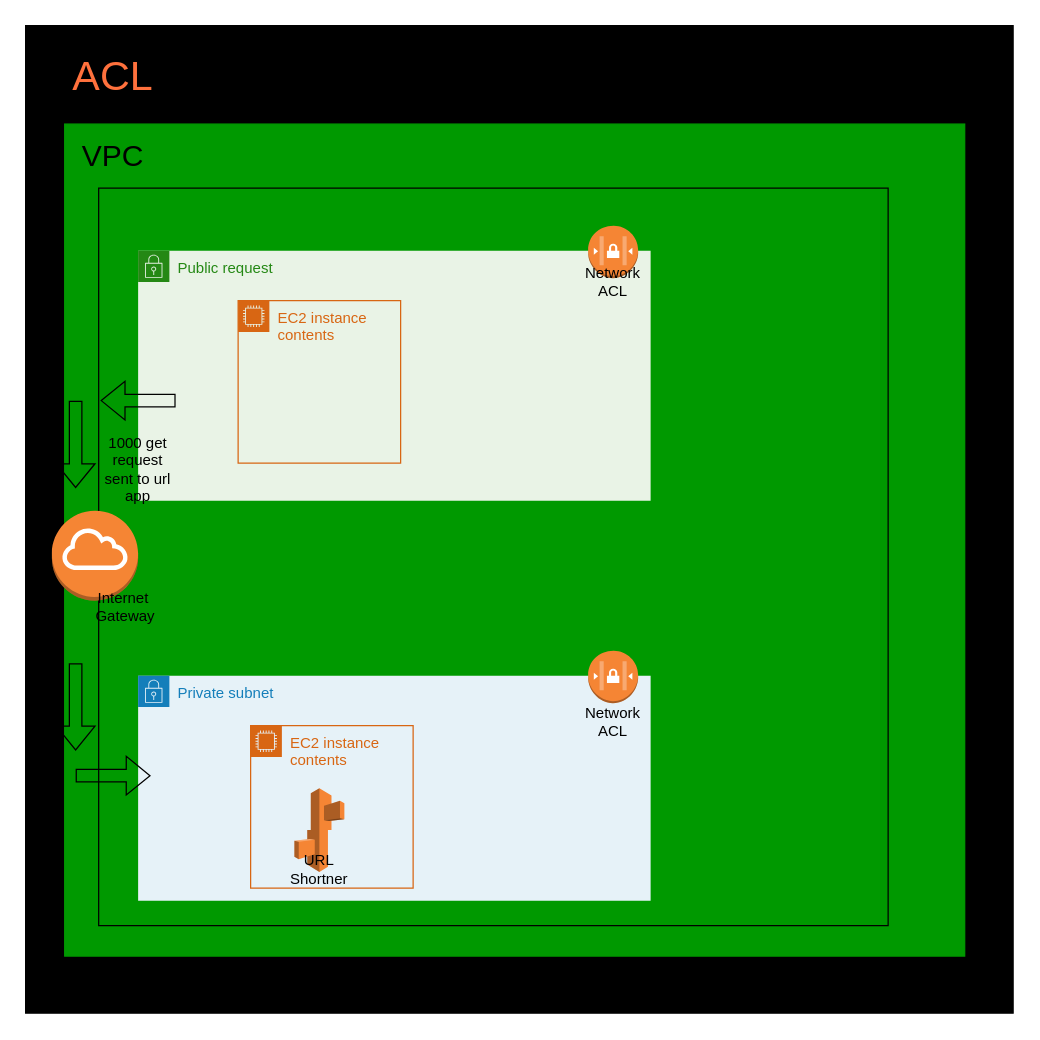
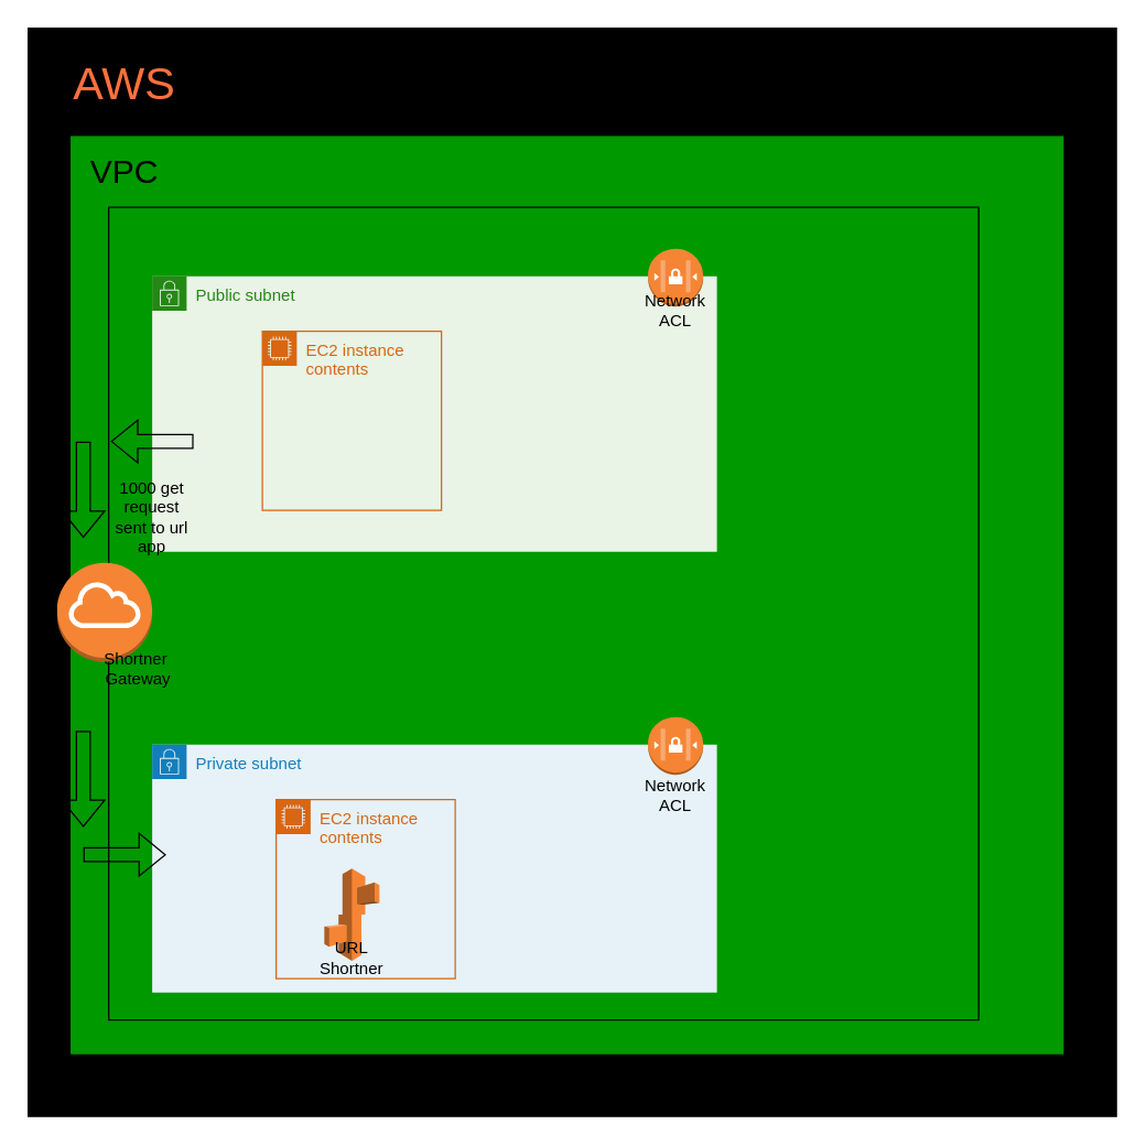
- <mxCell id="3" value="&lt;font style=&quot;font-size: 33px;&quot; color=&quot;#ff713d&quot;&gt;ACL&lt;/font&gt;" style="text;html=1;strokeColor=none;fillColor=none;align=center;verticalAlign=middle;whiteSpace=wrap;rounded=0;" vertex="1" parent="1"><mxGeometry x="40" y="40" width="100" height="40" as="geometry" /></mxCell>
+ <mxCell id="3" value="&lt;font style=&quot;font-size: 33px;&quot; color=&quot;#ff713d&quot;&gt;AWS&lt;/font&gt;" style="text;html=1;strokeColor=none;fillColor=none;align=center;verticalAlign=middle;whiteSpace=wrap;rounded=0;" vertex="1" parent="1"><mxGeometry x="40" y="40" width="100" height="40" as="geometry" /></mxCell>
- <mxCell id="10" value="Public request" style="points=[[0,0],[0.25,0],[0.5,0],[0.75,0],[1,0],[1,0.25],[1,0.5],[1,0.75],[1,1],[0.75,1],[0.5,1],[0.25,1],[0,1],[0,0.75],[0,0.5],[0,0.25]];outlineConnect=0;gradientColor=none;html=1;whiteSpace=wrap;fontSize=12;fontStyle=0;container=1;pointerEvents=0;collapsible=0;recursiveResize=0;shape=mxgraph.aws4.group;grIcon=mxgraph.aws4.group_security_group;grStroke=0;strokeColor=#248814;fillColor=#E9F3E6;verticalAlign=top;align=left;spacingLeft=30;fontColor=#248814;dashed=0;" vertex="1" parent="1"><mxGeometry x="110" y="200" width="410" height="200" as="geometry" /></mxCell>
+ <mxCell id="10" value="Public subnet" style="points=[[0,0],[0.25,0],[0.5,0],[0.75,0],[1,0],[1,0.25],[1,0.5],[1,0.75],[1,1],[0.75,1],[0.5,1],[0.25,1],[0,1],[0,0.75],[0,0.5],[0,0.25]];outlineConnect=0;gradientColor=none;html=1;whiteSpace=wrap;fontSize=12;fontStyle=0;container=1;pointerEvents=0;collapsible=0;recursiveResize=0;shape=mxgraph.aws4.group;grIcon=mxgraph.aws4.group_security_group;grStroke=0;strokeColor=#248814;fillColor=#E9F3E6;verticalAlign=top;align=left;spacingLeft=30;fontColor=#248814;dashed=0;" vertex="1" parent="1"><mxGeometry x="110" y="200" width="410" height="200" as="geometry" /></mxCell>
- <mxCell id="19" value="Internet&amp;nbsp;&lt;br&gt;Gateway" style="text;html=1;strokeColor=none;fillColor=none;align=center;verticalAlign=middle;whiteSpace=wrap;rounded=0;" vertex="1" parent="1"><mxGeometry x="70" y="470" width="60" height="30" as="geometry" /></mxCell>
+ <mxCell id="19" value="Shortner&amp;nbsp;&lt;br&gt;Gateway" style="text;html=1;strokeColor=none;fillColor=none;align=center;verticalAlign=middle;whiteSpace=wrap;rounded=0;" vertex="1" parent="1"><mxGeometry x="70" y="470" width="60" height="30" as="geometry" /></mxCell>
